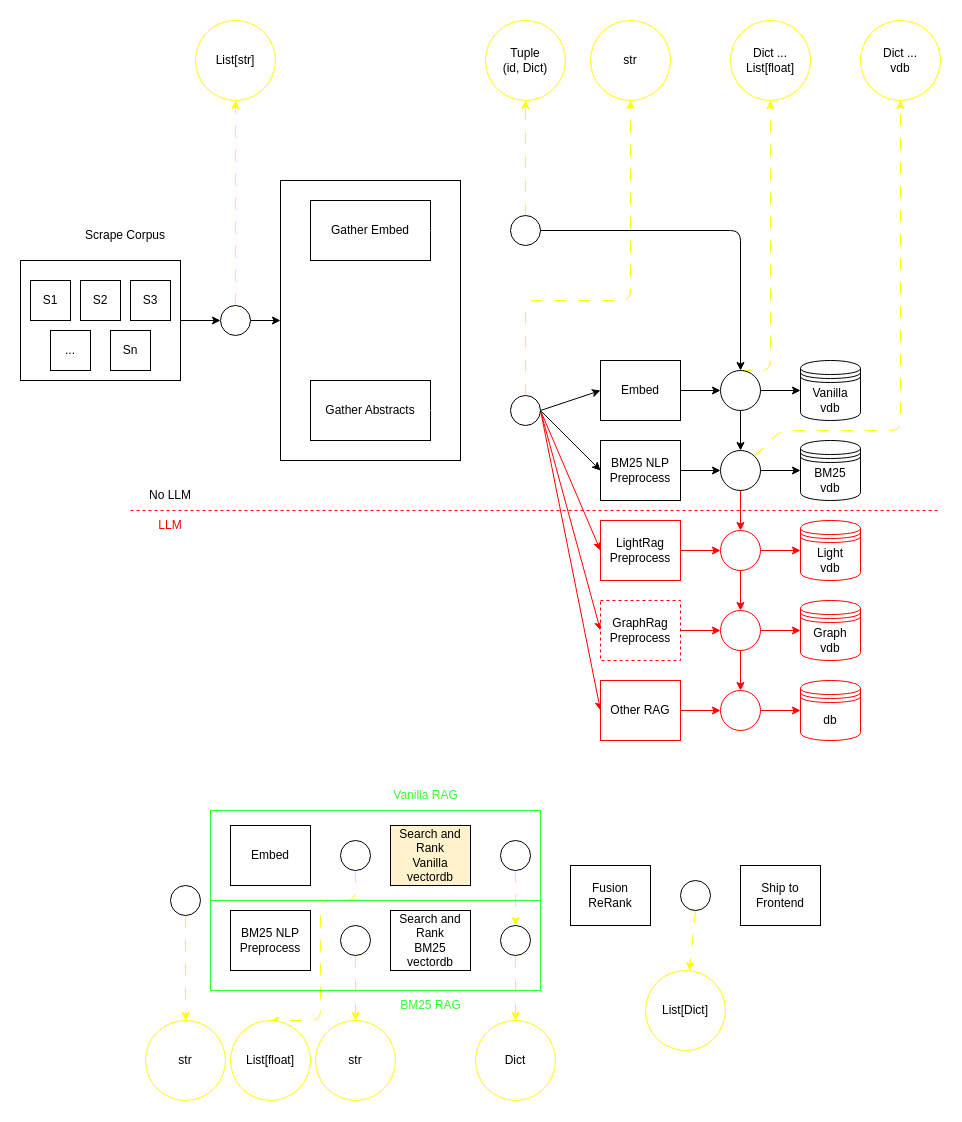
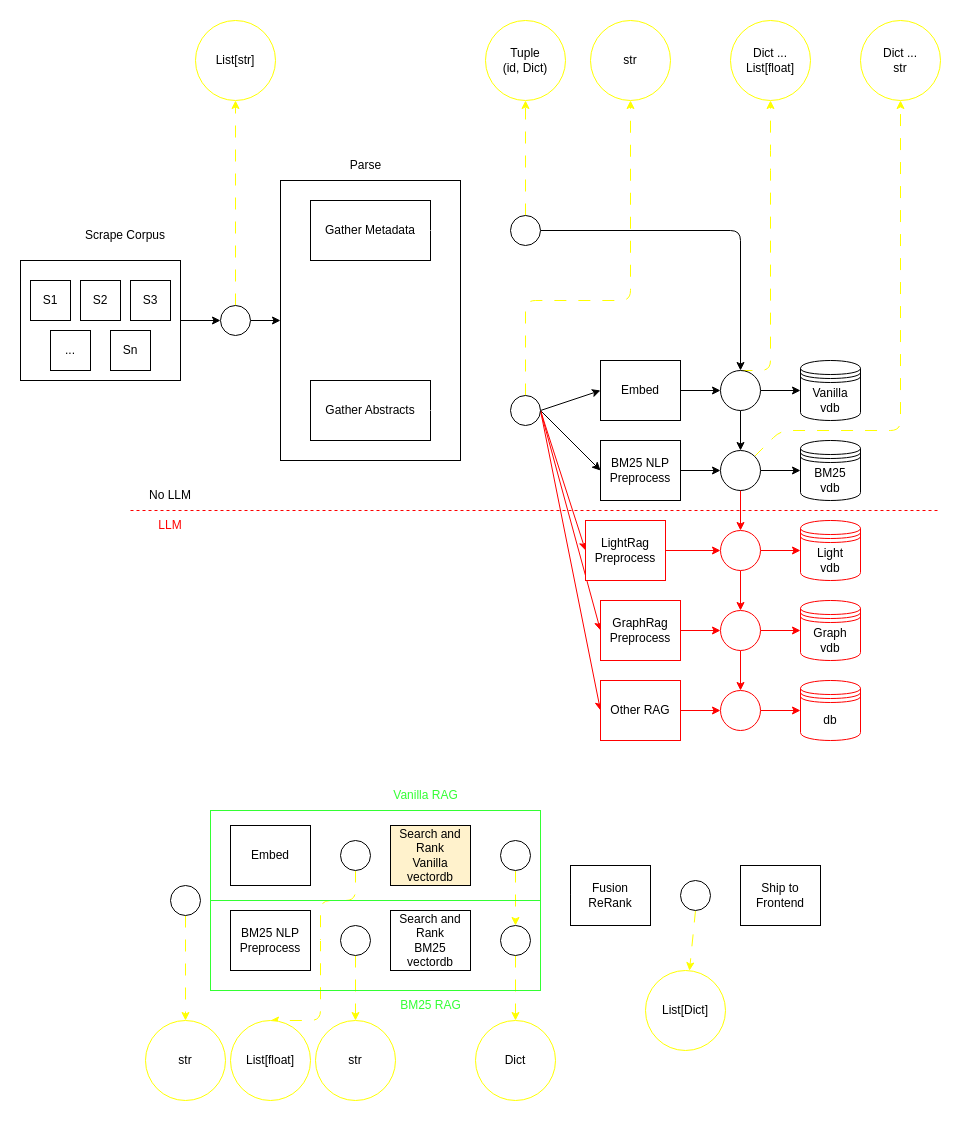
- <mxCell id="71" value="Dict ...&lt;br&gt;vdb" style="ellipse;whiteSpace=wrap;html=1;aspect=fixed;strokeColor=#FFFF00;" vertex="1" parent="1"><mxGeometry x="860" y="20" width="80" height="80" as="geometry" /></mxCell>
+ <mxCell id="71" value="Dict ...&lt;br&gt;str" style="ellipse;whiteSpace=wrap;html=1;aspect=fixed;strokeColor=#FFFF00;" vertex="1" parent="1"><mxGeometry x="860" y="20" width="80" height="80" as="geometry" /></mxCell>
+ <mxCell id="67" value="Parse" style="text;html=1;align=center;verticalAlign=middle;resizable=0;points=[];autosize=1;strokeColor=none;fillColor=none;" vertex="1" parent="1"><mxGeometry x="340" y="150" width="50" height="30" as="geometry" /></mxCell>
- <mxCell id="23" value="Gather Embed" style="rounded=0;whiteSpace=wrap;html=1;" parent="1" vertex="1"><mxGeometry x="310" y="200" width="120" height="60" as="geometry" /></mxCell>
+ <mxCell id="23" value="Gather Metadata" style="rounded=0;whiteSpace=wrap;html=1;" parent="1" vertex="1"><mxGeometry x="310" y="200" width="120" height="60" as="geometry" /></mxCell>
- <mxCell id="40" value="LightRag&lt;br&gt;Preprocess" style="rounded=0;whiteSpace=wrap;html=1;strokeColor=#FF0000;" parent="1" vertex="1"><mxGeometry x="600" y="520" width="80" height="60" as="geometry" /></mxCell>
+ <mxCell id="40" value="LightRag&lt;br&gt;Preprocess" style="rounded=0;whiteSpace=wrap;html=1;strokeColor=#FF0000;" parent="1" vertex="1"><mxGeometry x="585" y="520" width="80" height="60" as="geometry" /></mxCell>
- <mxCell id="42" value="GraphRag&lt;br&gt;Preprocess" style="rounded=0;whiteSpace=wrap;html=1;strokeColor=#FF0000;dashed=1;" parent="1" vertex="1"><mxGeometry x="600" y="600" width="80" height="60" as="geometry" /></mxCell>
+ <mxCell id="42" value="GraphRag&lt;br&gt;Preprocess" style="rounded=0;whiteSpace=wrap;html=1;strokeColor=#FF0000;" parent="1" vertex="1"><mxGeometry x="600" y="600" width="80" height="60" as="geometry" /></mxCell>
